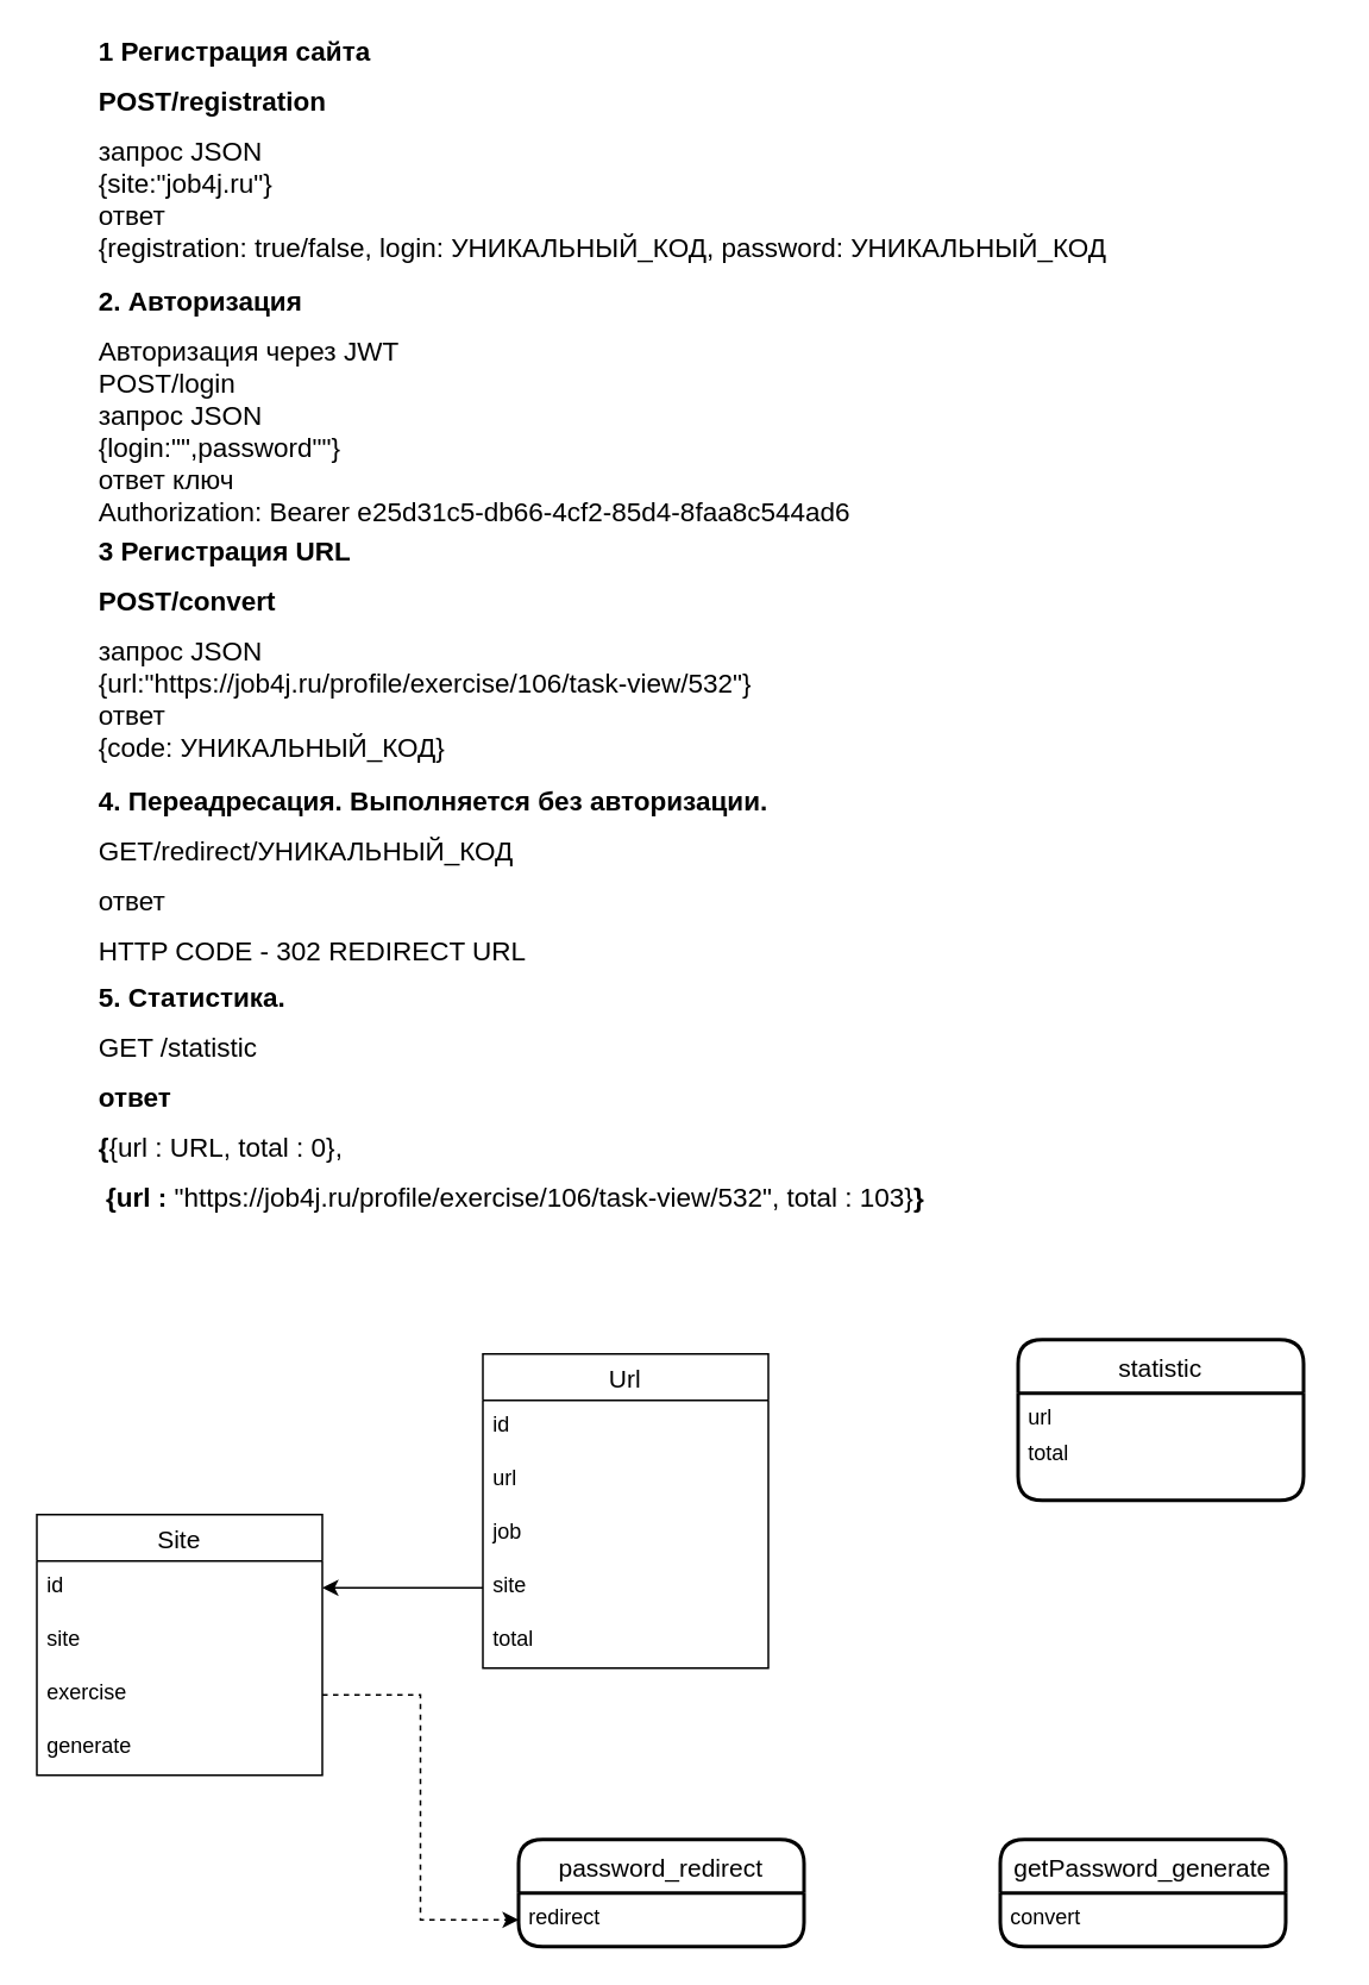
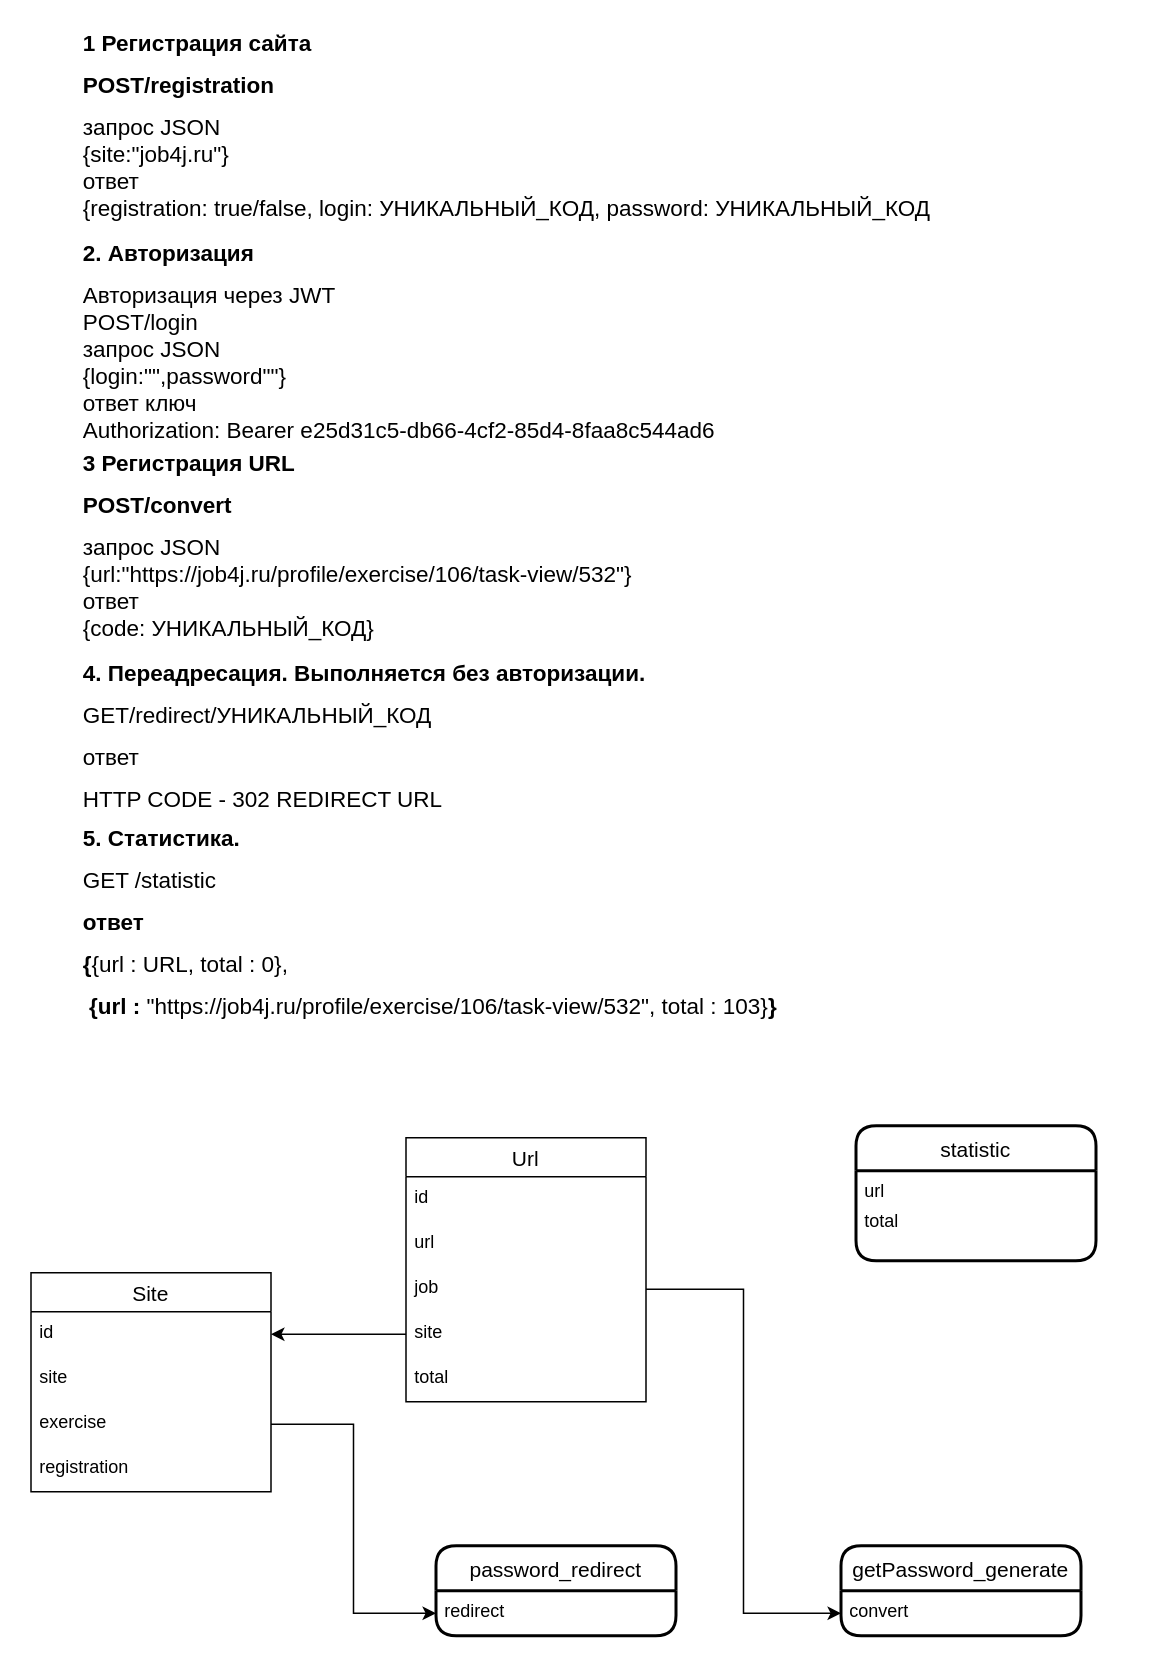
+ <mxCell id="19" style="edgeStyle=orthogonalEdgeStyle;rounded=0;orthogonalLoop=1;jettySize=auto;html=1;entryX=0;entryY=0.5;entryDx=0;entryDy=0;" edge="1" parent="1" source="12" target="17"><mxGeometry relative="1" as="geometry" /></mxCell>
- <mxCell id="6" value="generate" style="text;strokeColor=none;fillColor=none;spacingLeft=4;spacingRight=4;overflow=hidden;rotatable=0;points=[[0,0.5],[1,0.5]];portConstraint=eastwest;fontSize=12;" vertex="1" parent="2"><mxGeometry y="116" width="160" height="30" as="geometry" /></mxCell>
+ <mxCell id="6" value="registration" style="text;strokeColor=none;fillColor=none;spacingLeft=4;spacingRight=4;overflow=hidden;rotatable=0;points=[[0,0.5],[1,0.5]];portConstraint=eastwest;fontSize=12;" vertex="1" parent="2"><mxGeometry y="116" width="160" height="30" as="geometry" /></mxCell>
- <mxCell id="18" style="edgeStyle=orthogonalEdgeStyle;rounded=0;orthogonalLoop=1;jettySize=auto;html=1;entryX=0;entryY=0.75;entryDx=0;entryDy=0;dashed=1;" edge="1" parent="1" source="5" target="7"><mxGeometry relative="1" as="geometry" /></mxCell>
+ <mxCell id="18" style="edgeStyle=orthogonalEdgeStyle;rounded=0;orthogonalLoop=1;jettySize=auto;html=1;entryX=0;entryY=0.75;entryDx=0;entryDy=0;" edge="1" parent="1" source="5" target="7"><mxGeometry relative="1" as="geometry" /></mxCell>
